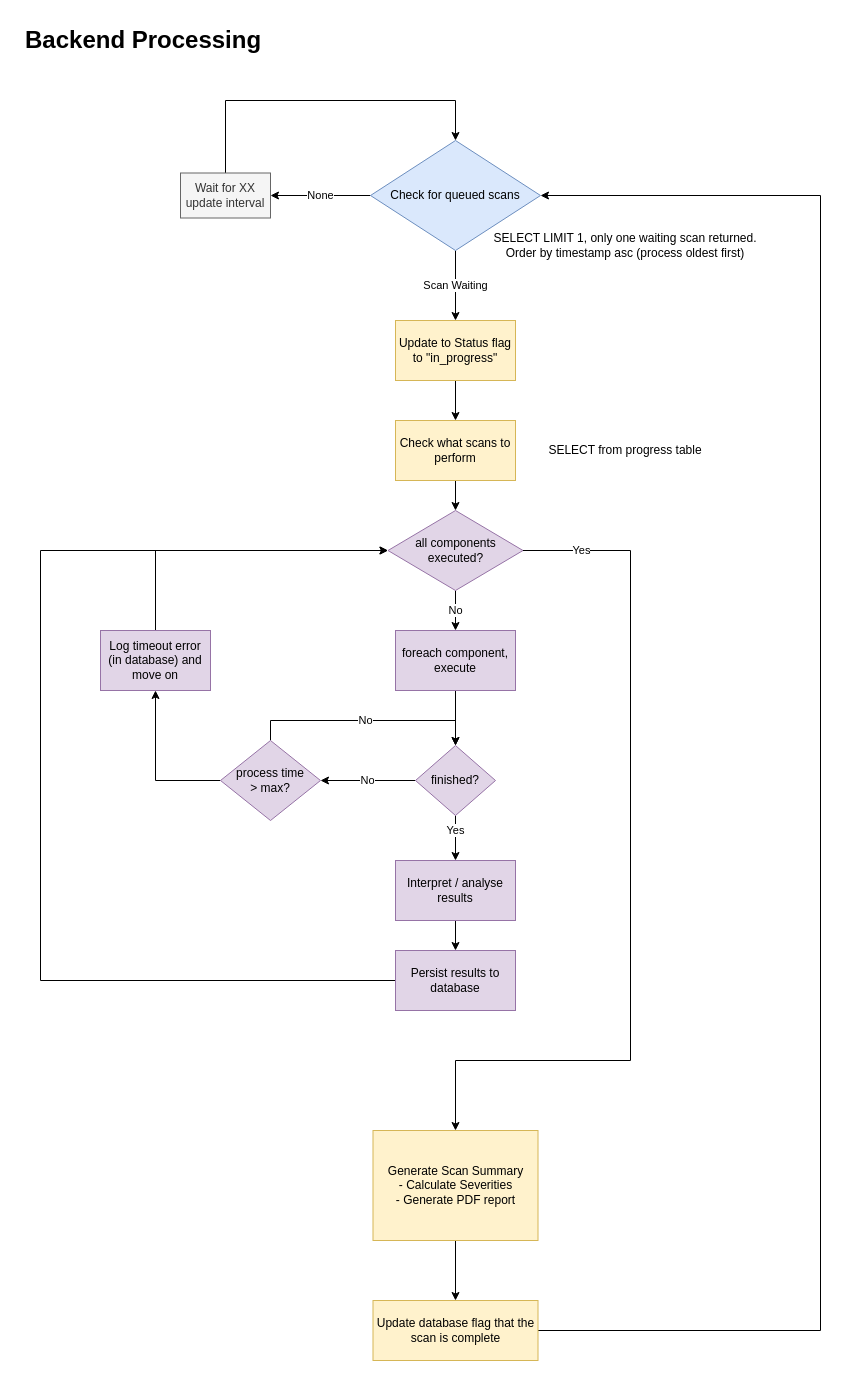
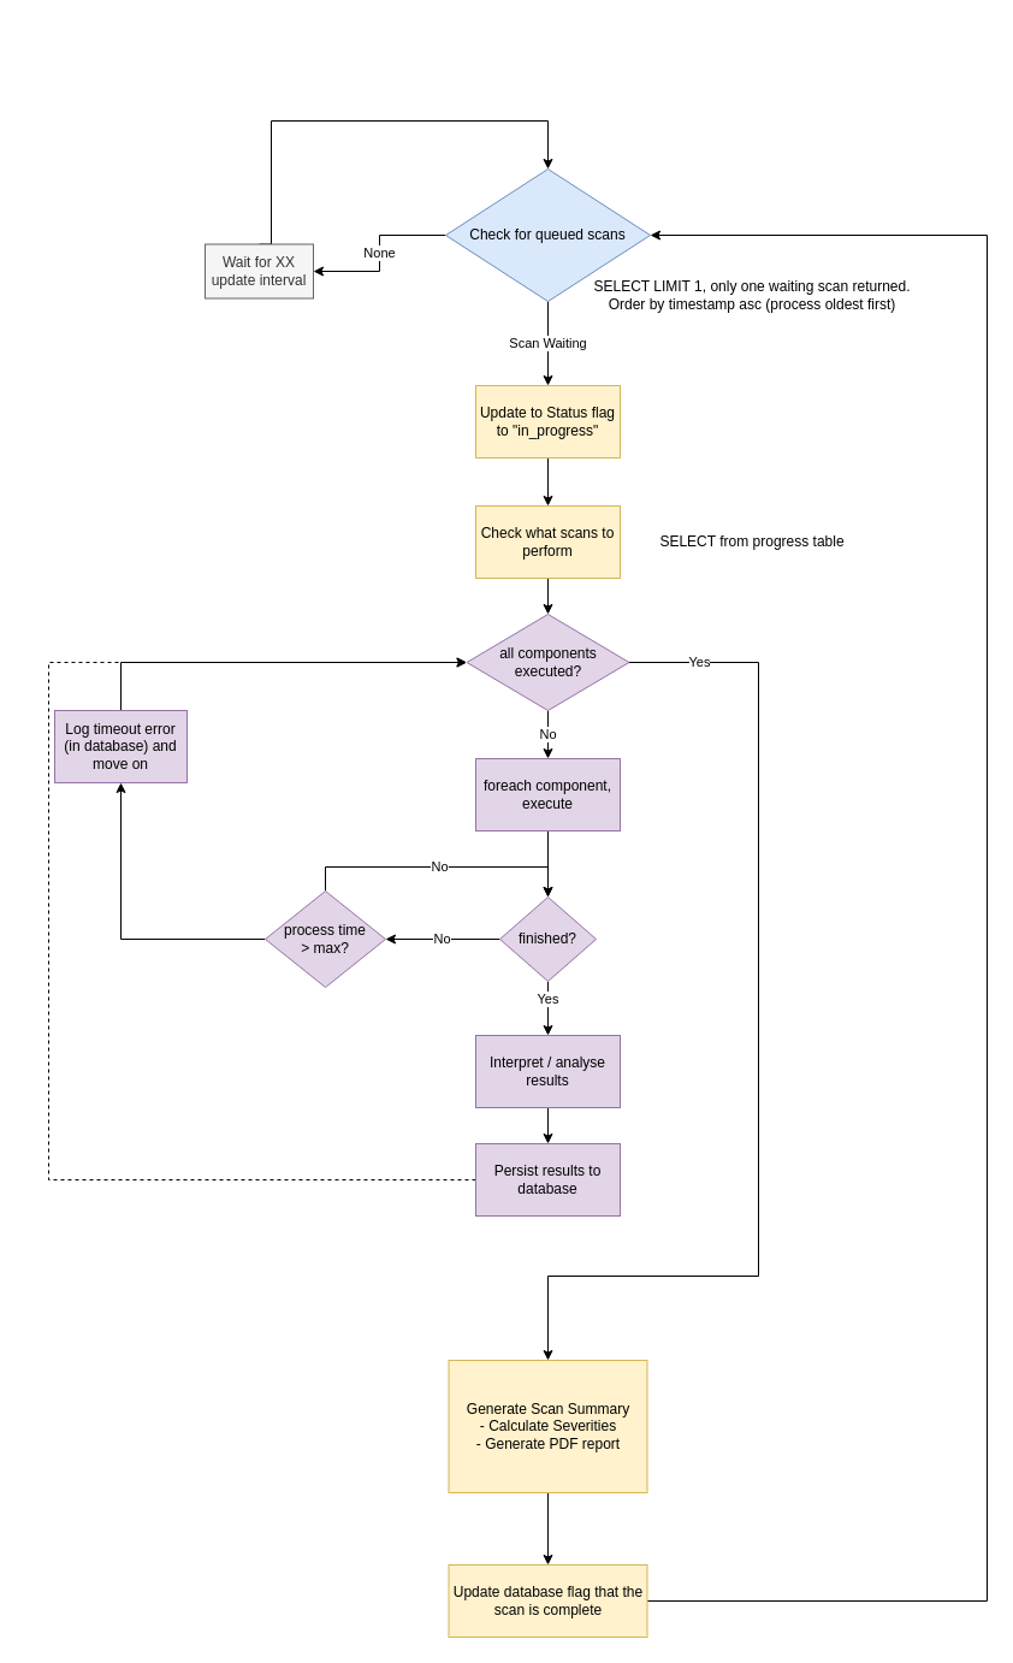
- <mxCell id="32" value="&lt;h1&gt;&lt;span style=&quot;background-color: initial;&quot;&gt;Backend Processing&lt;/span&gt;&lt;/h1&gt;" style="text;html=1;strokeColor=none;fillColor=none;spacing=5;spacingTop=-20;whiteSpace=wrap;overflow=hidden;rounded=0;" vertex="1" parent="1"><mxGeometry x="20" y="20" width="290" height="50" as="geometry" /></mxCell>
- <mxCell id="6" value="Wait for XX update interval" style="whiteSpace=wrap;html=1;fillColor=#f5f5f5;fontColor=#333333;strokeColor=#666666;" vertex="1" parent="1"><mxGeometry x="180" y="172.5" width="90" height="45" as="geometry" /></mxCell>
+ <mxCell id="6" value="Wait for XX update interval" style="whiteSpace=wrap;html=1;fillColor=#f5f5f5;fontColor=#333333;strokeColor=#666666;" vertex="1" parent="1"><mxGeometry x="170" y="202.5" width="90" height="45" as="geometry" /></mxCell>
- <mxCell id="25" value="Log timeout error (in database) and move on" style="rounded=0;whiteSpace=wrap;html=1;fillColor=#e1d5e7;strokeColor=#9673a6;" vertex="1" parent="1"><mxGeometry x="100" y="630" width="110" height="60" as="geometry" /></mxCell>
+ <mxCell id="25" value="Log timeout error (in database) and move on" style="rounded=0;whiteSpace=wrap;html=1;fillColor=#e1d5e7;strokeColor=#9673a6;" vertex="1" parent="1"><mxGeometry x="45" y="590" width="110" height="60" as="geometry" /></mxCell>
- <mxCell id="30" style="edgeStyle=orthogonalEdgeStyle;rounded=0;orthogonalLoop=1;jettySize=auto;html=1;exitX=0;exitY=0.5;exitDx=0;exitDy=0;entryX=0;entryY=0.5;entryDx=0;entryDy=0;" edge="1" parent="1" source="31" target="17"><mxGeometry relative="1" as="geometry"><Array as="points"><mxPoint x="40" y="980" /><mxPoint x="40" y="550" /></Array></mxGeometry></mxCell>
+ <mxCell id="30" style="edgeStyle=orthogonalEdgeStyle;rounded=0;orthogonalLoop=1;jettySize=auto;html=1;exitX=0;exitY=0.5;exitDx=0;exitDy=0;entryX=0;entryY=0.5;entryDx=0;entryDy=0;dashed=1;" edge="1" parent="1" source="31" target="17"><mxGeometry relative="1" as="geometry"><Array as="points"><mxPoint x="40" y="980" /><mxPoint x="40" y="550" /></Array></mxGeometry></mxCell>
